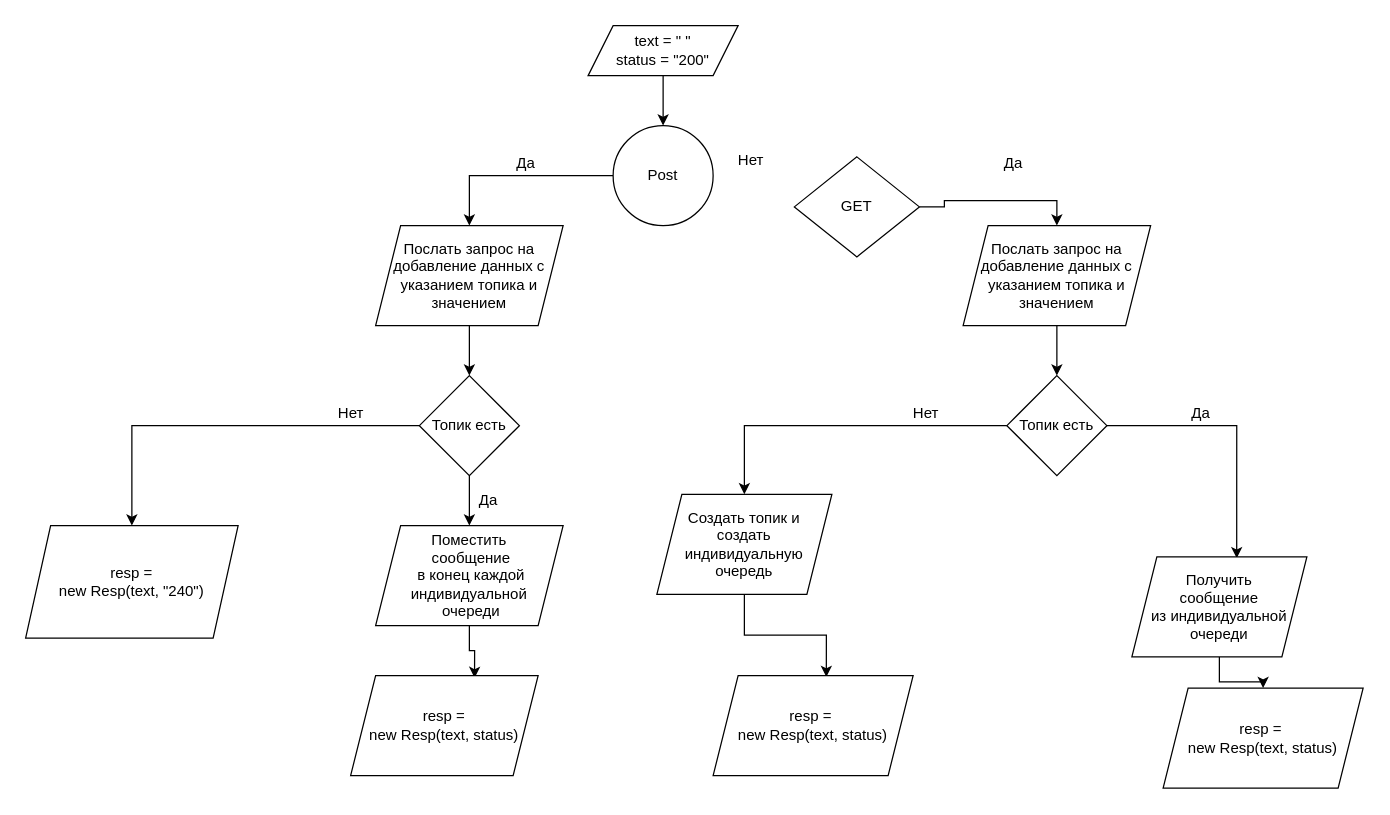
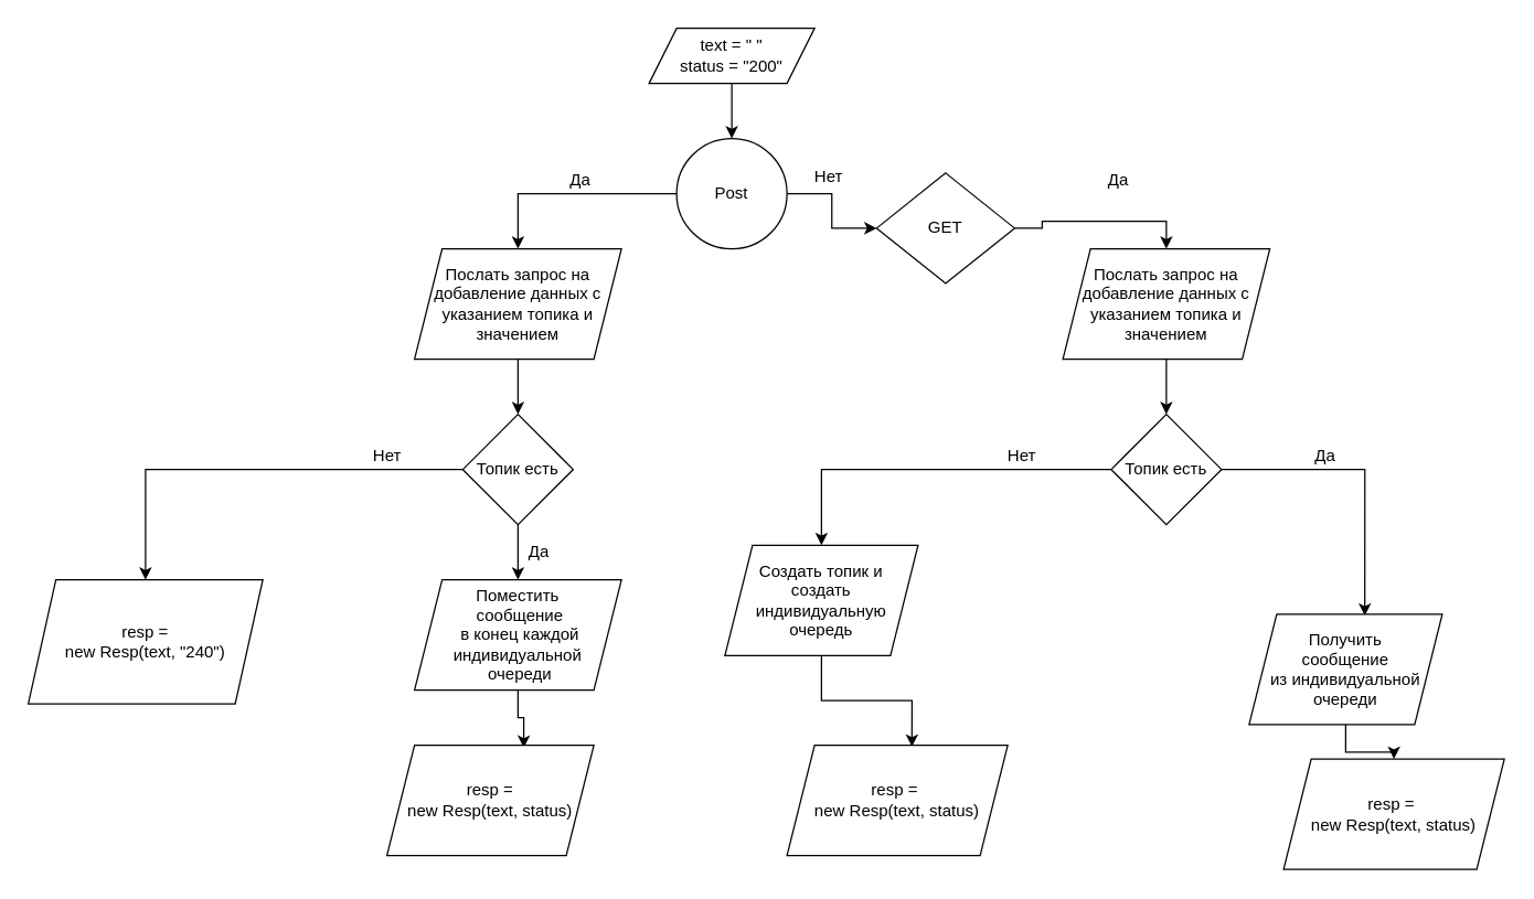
+ <mxCell id="5" value="" style="edgeStyle=orthogonalEdgeStyle;rounded=0;orthogonalLoop=1;jettySize=auto;html=1;" edge="1" parent="1" source="6" target="21"><mxGeometry relative="1" as="geometry" /></mxCell>
